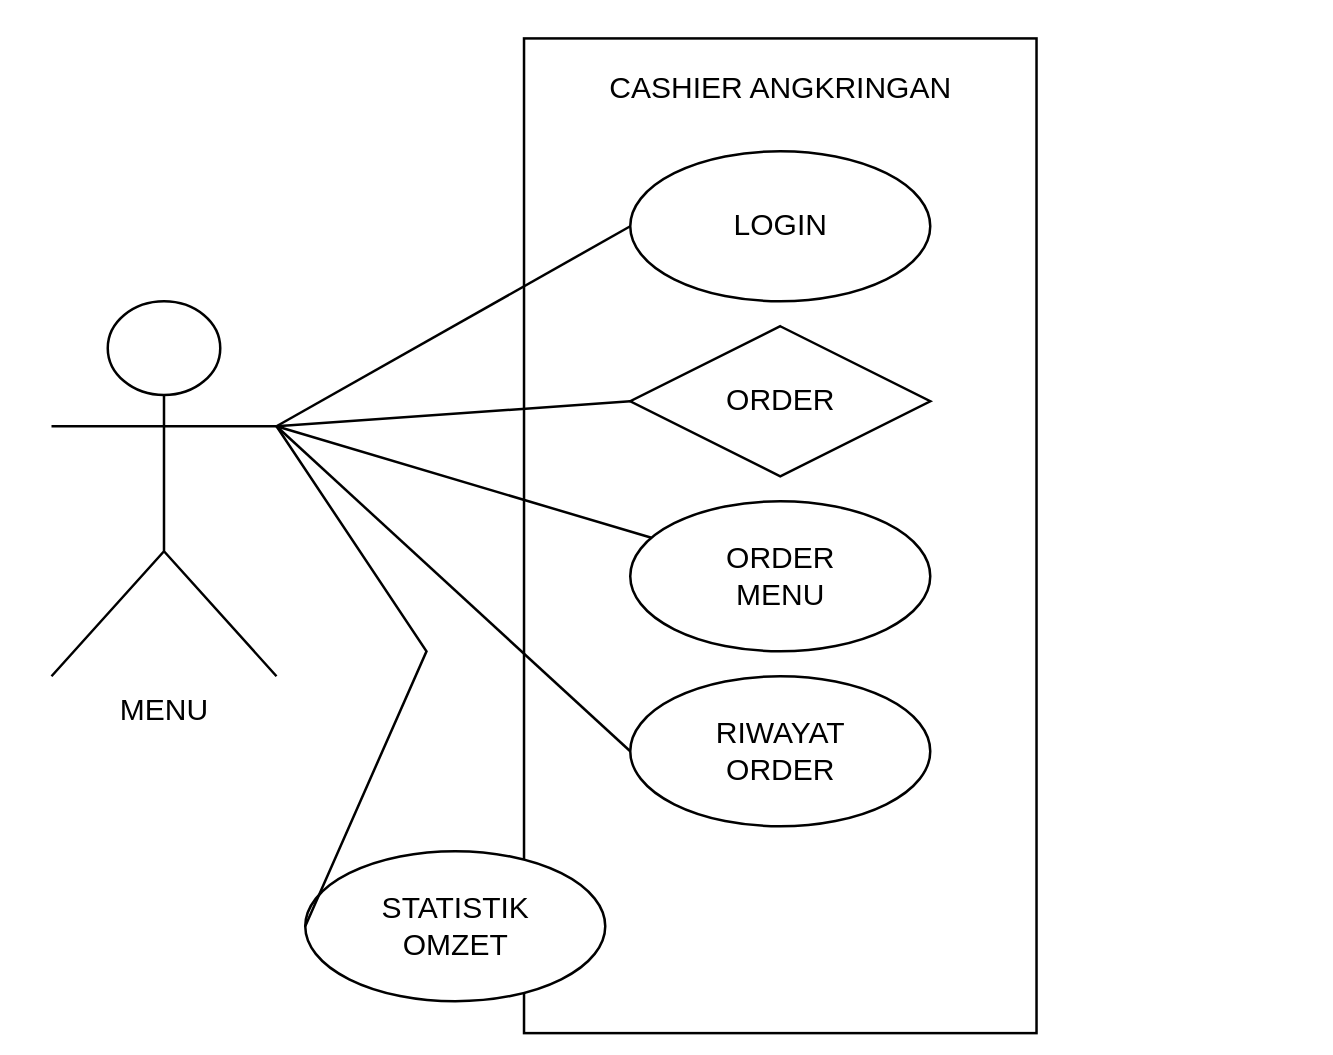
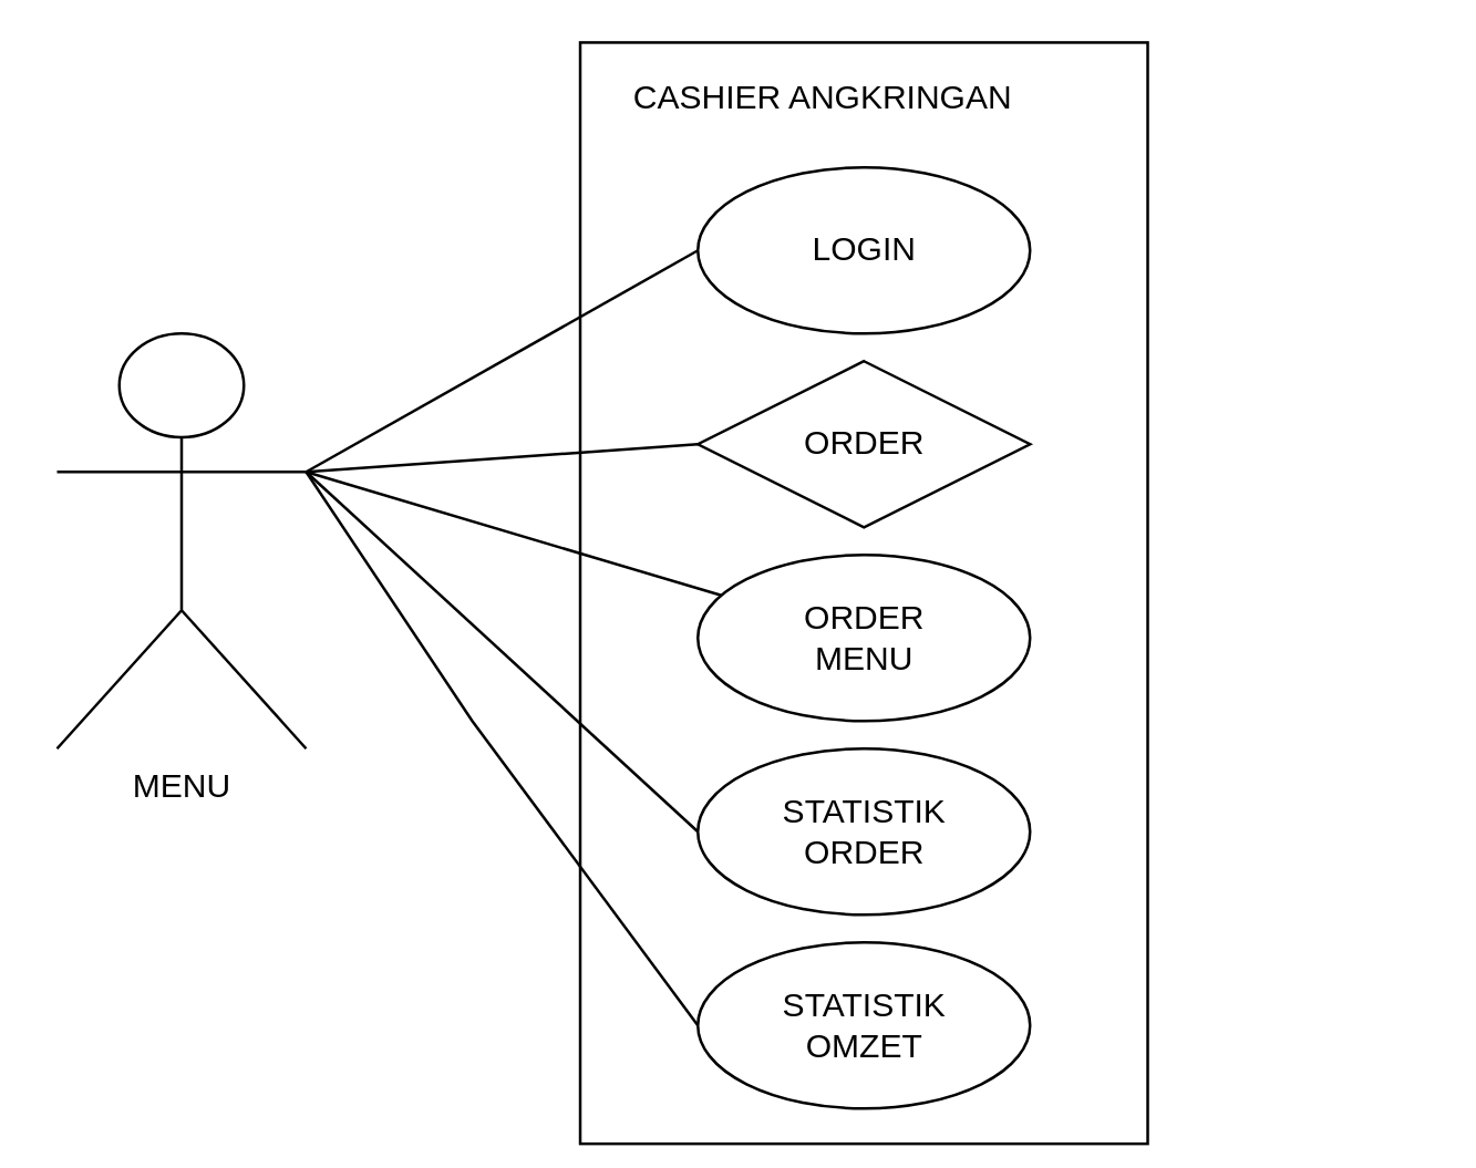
- <mxCell id="7" value="CASHIER ANGKRINGAN" style="text;html=1;align=center;verticalAlign=middle;whiteSpace=wrap;rounded=0;" vertex="1" parent="1"><mxGeometry x="233.51" y="20" width="156" height="30" as="geometry" /></mxCell>
+ <mxCell id="7" value="CASHIER ANGKRINGAN" style="text;html=1;align=center;verticalAlign=middle;whiteSpace=wrap;rounded=0;" vertex="1" parent="1"><mxGeometry x="218.51" y="20" width="156" height="30" as="geometry" /></mxCell>
- <mxCell id="5" value="RIWAYAT&lt;div&gt;ORDER&lt;/div&gt;" style="ellipse;whiteSpace=wrap;html=1;" vertex="1" parent="1"><mxGeometry x="251.5" y="270" width="120" height="60" as="geometry" /></mxCell>
+ <mxCell id="5" value="STATISTIK&lt;div&gt;ORDER&lt;/div&gt;" style="ellipse;whiteSpace=wrap;html=1;" vertex="1" parent="1"><mxGeometry x="251.5" y="270" width="120" height="60" as="geometry" /></mxCell>
- <mxCell id="6" value="STATISTIK&lt;div&gt;OMZET&lt;/div&gt;" style="ellipse;whiteSpace=wrap;html=1;" vertex="1" parent="1"><mxGeometry x="121.5" y="340" width="120" height="60" as="geometry" /></mxCell>
+ <mxCell id="6" value="STATISTIK&lt;div&gt;OMZET&lt;/div&gt;" style="ellipse;whiteSpace=wrap;html=1;" vertex="1" parent="1"><mxGeometry x="251.5" y="340" width="120" height="60" as="geometry" /></mxCell>
